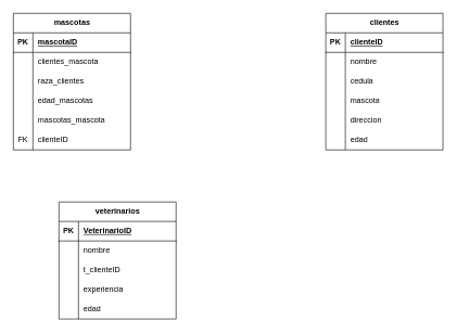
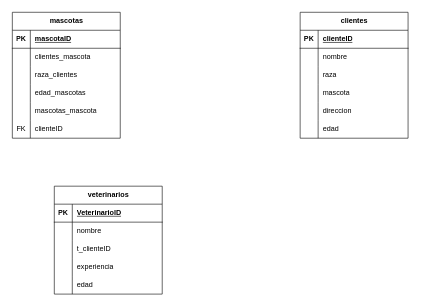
- <mxCell id="30" value="cedula" style="shape=partialRectangle;connectable=0;fillColor=none;top=0;left=0;bottom=0;right=0;align=left;spacingLeft=6;overflow=hidden;whiteSpace=wrap;html=1;" vertex="1" parent="28"><mxGeometry x="30" width="150" height="30" as="geometry"><mxRectangle width="150" height="30" as="alternateBounds" /></mxGeometry></mxCell>
+ <mxCell id="30" value="raza" style="shape=partialRectangle;connectable=0;fillColor=none;top=0;left=0;bottom=0;right=0;align=left;spacingLeft=6;overflow=hidden;whiteSpace=wrap;html=1;" vertex="1" parent="28"><mxGeometry x="30" width="150" height="30" as="geometry"><mxRectangle width="150" height="30" as="alternateBounds" /></mxGeometry></mxCell>
